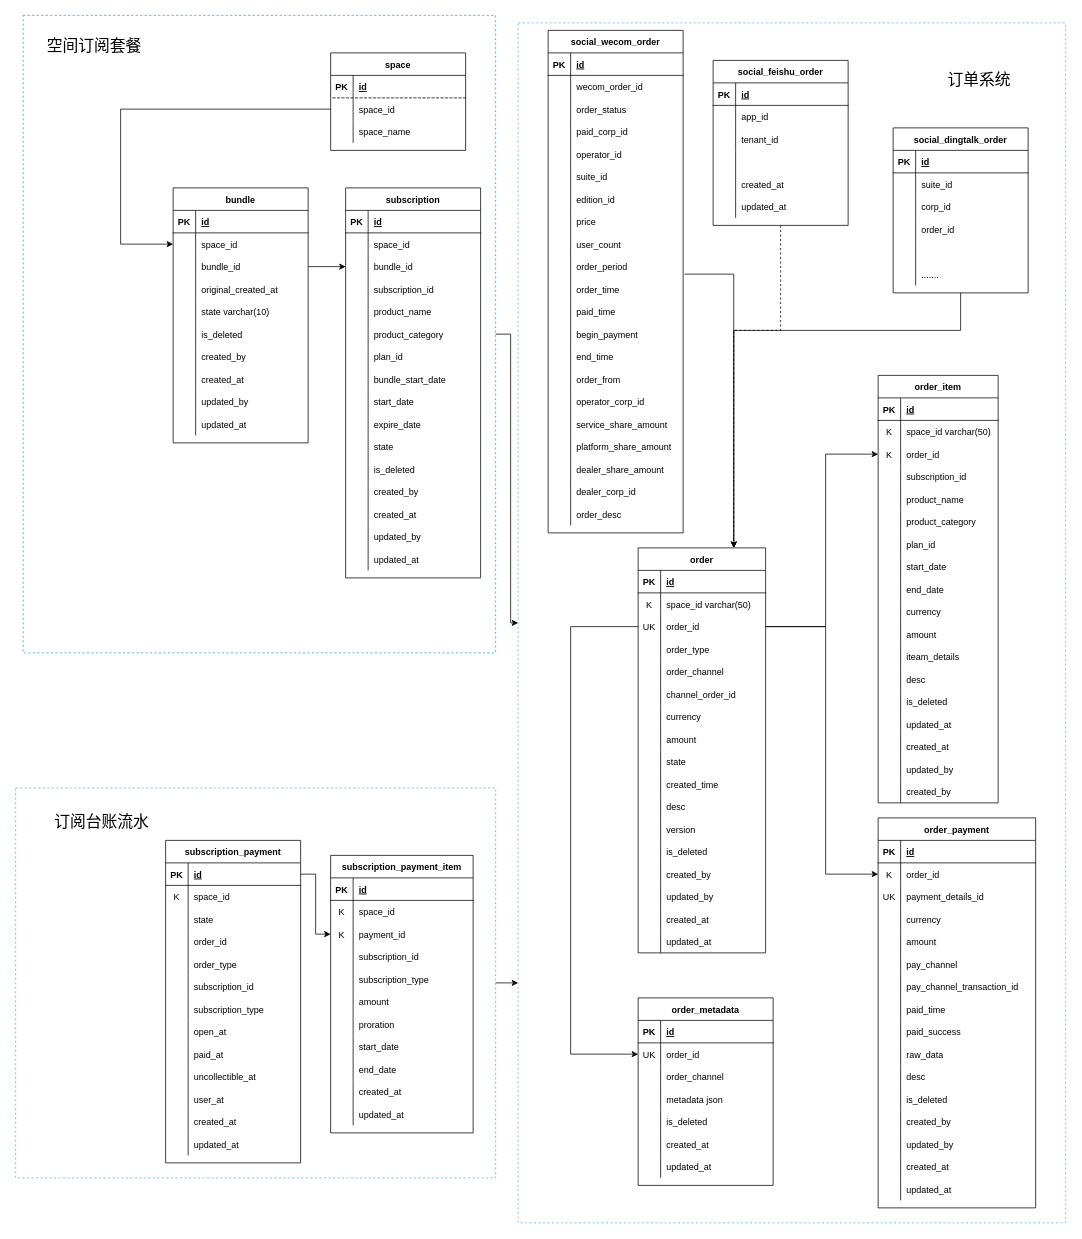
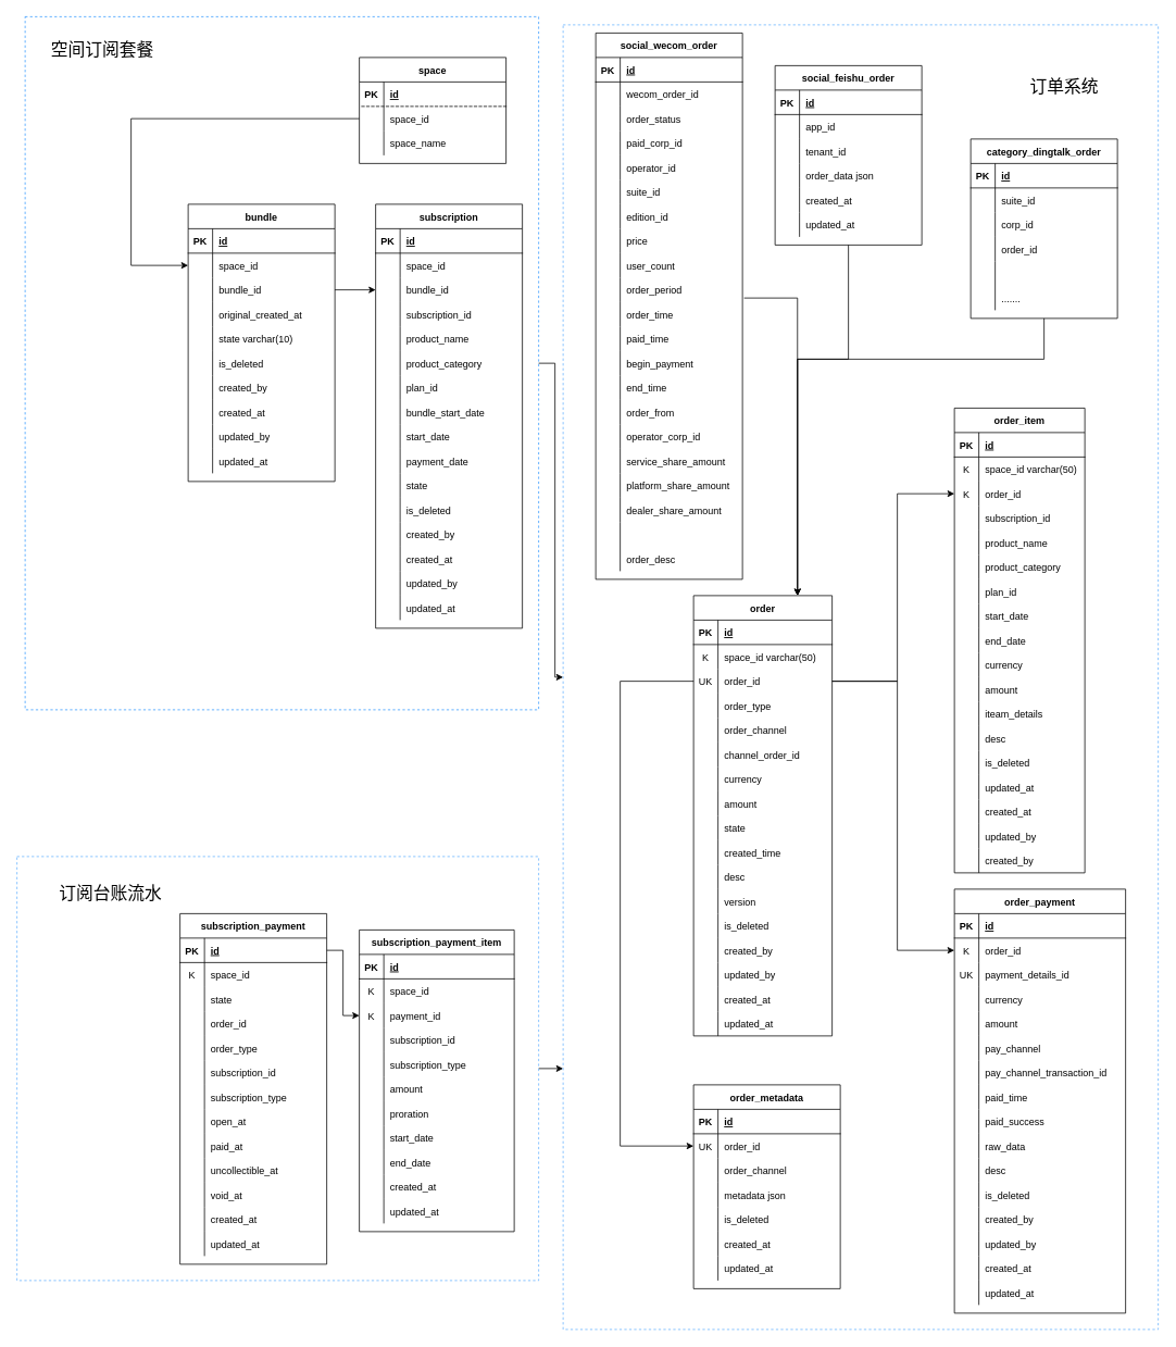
- <mxCell id="332" value="social_dingtalk_order" style="shape=table;startSize=30;container=1;collapsible=1;childLayout=tableLayout;fixedRows=1;rowLines=0;fontStyle=1;align=center;resizeLast=1;" parent="1" vertex="1"><mxGeometry x="1190" y="170" width="180" height="220" as="geometry" /></mxCell>
+ <mxCell id="332" value="category_dingtalk_order" style="shape=table;startSize=30;container=1;collapsible=1;childLayout=tableLayout;fixedRows=1;rowLines=0;fontStyle=1;align=center;resizeLast=1;" parent="1" vertex="1"><mxGeometry x="1190" y="170" width="180" height="220" as="geometry" /></mxCell>
+ <mxCell id="321" value="order_data json" style="shape=partialRectangle;connectable=0;fillColor=none;top=0;left=0;bottom=0;right=0;align=left;spacingLeft=6;overflow=hidden;" parent="319" vertex="1"><mxGeometry x="30" width="150" height="30" as="geometry"><mxRectangle width="150" height="30" as="alternateBounds" /></mxGeometry></mxCell>
- <mxCell id="308" style="edgeStyle=orthogonalEdgeStyle;rounded=0;orthogonalLoop=1;jettySize=auto;html=1;entryX=0.75;entryY=0;entryDx=0;entryDy=0;fontSize=21;dashed=1;" parent="1" source="309" target="7" edge="1"><mxGeometry relative="1" as="geometry"><Array as="points"><mxPoint x="1040" y="440" /><mxPoint x="978" y="440" /></Array></mxGeometry></mxCell>
+ <mxCell id="308" style="edgeStyle=orthogonalEdgeStyle;rounded=0;orthogonalLoop=1;jettySize=auto;html=1;entryX=0.75;entryY=0;entryDx=0;entryDy=0;fontSize=21;" parent="1" source="309" target="7" edge="1"><mxGeometry relative="1" as="geometry"><Array as="points"><mxPoint x="1040" y="440" /><mxPoint x="978" y="440" /></Array></mxGeometry></mxCell>
- <mxCell id="289" value="expire_date" style="shape=partialRectangle;connectable=0;fillColor=none;top=0;left=0;bottom=0;right=0;align=left;spacingLeft=6;overflow=hidden;" parent="287" vertex="1"><mxGeometry x="30" width="150" height="30" as="geometry"><mxRectangle width="150" height="30" as="alternateBounds" /></mxGeometry></mxCell>
+ <mxCell id="289" value="payment_date" style="shape=partialRectangle;connectable=0;fillColor=none;top=0;left=0;bottom=0;right=0;align=left;spacingLeft=6;overflow=hidden;" parent="287" vertex="1"><mxGeometry x="30" width="150" height="30" as="geometry"><mxRectangle width="150" height="30" as="alternateBounds" /></mxGeometry></mxCell>
- <mxCell id="411" value="dealer_corp_id" style="shape=partialRectangle;connectable=0;fillColor=none;top=0;left=0;bottom=0;right=0;align=left;spacingLeft=6;overflow=hidden;" parent="409" vertex="1"><mxGeometry x="30" width="150" height="30" as="geometry"><mxRectangle width="150" height="30" as="alternateBounds" /></mxGeometry></mxCell>
- <mxCell id="218" value="user_at" style="shape=partialRectangle;connectable=0;fillColor=none;top=0;left=0;bottom=0;right=0;align=left;spacingLeft=6;overflow=hidden;" parent="216" vertex="1"><mxGeometry x="30" width="150" height="30" as="geometry"><mxRectangle width="150" height="30" as="alternateBounds" /></mxGeometry></mxCell>
+ <mxCell id="218" value="void_at" style="shape=partialRectangle;connectable=0;fillColor=none;top=0;left=0;bottom=0;right=0;align=left;spacingLeft=6;overflow=hidden;" parent="216" vertex="1"><mxGeometry x="30" width="150" height="30" as="geometry"><mxRectangle width="150" height="30" as="alternateBounds" /></mxGeometry></mxCell>
